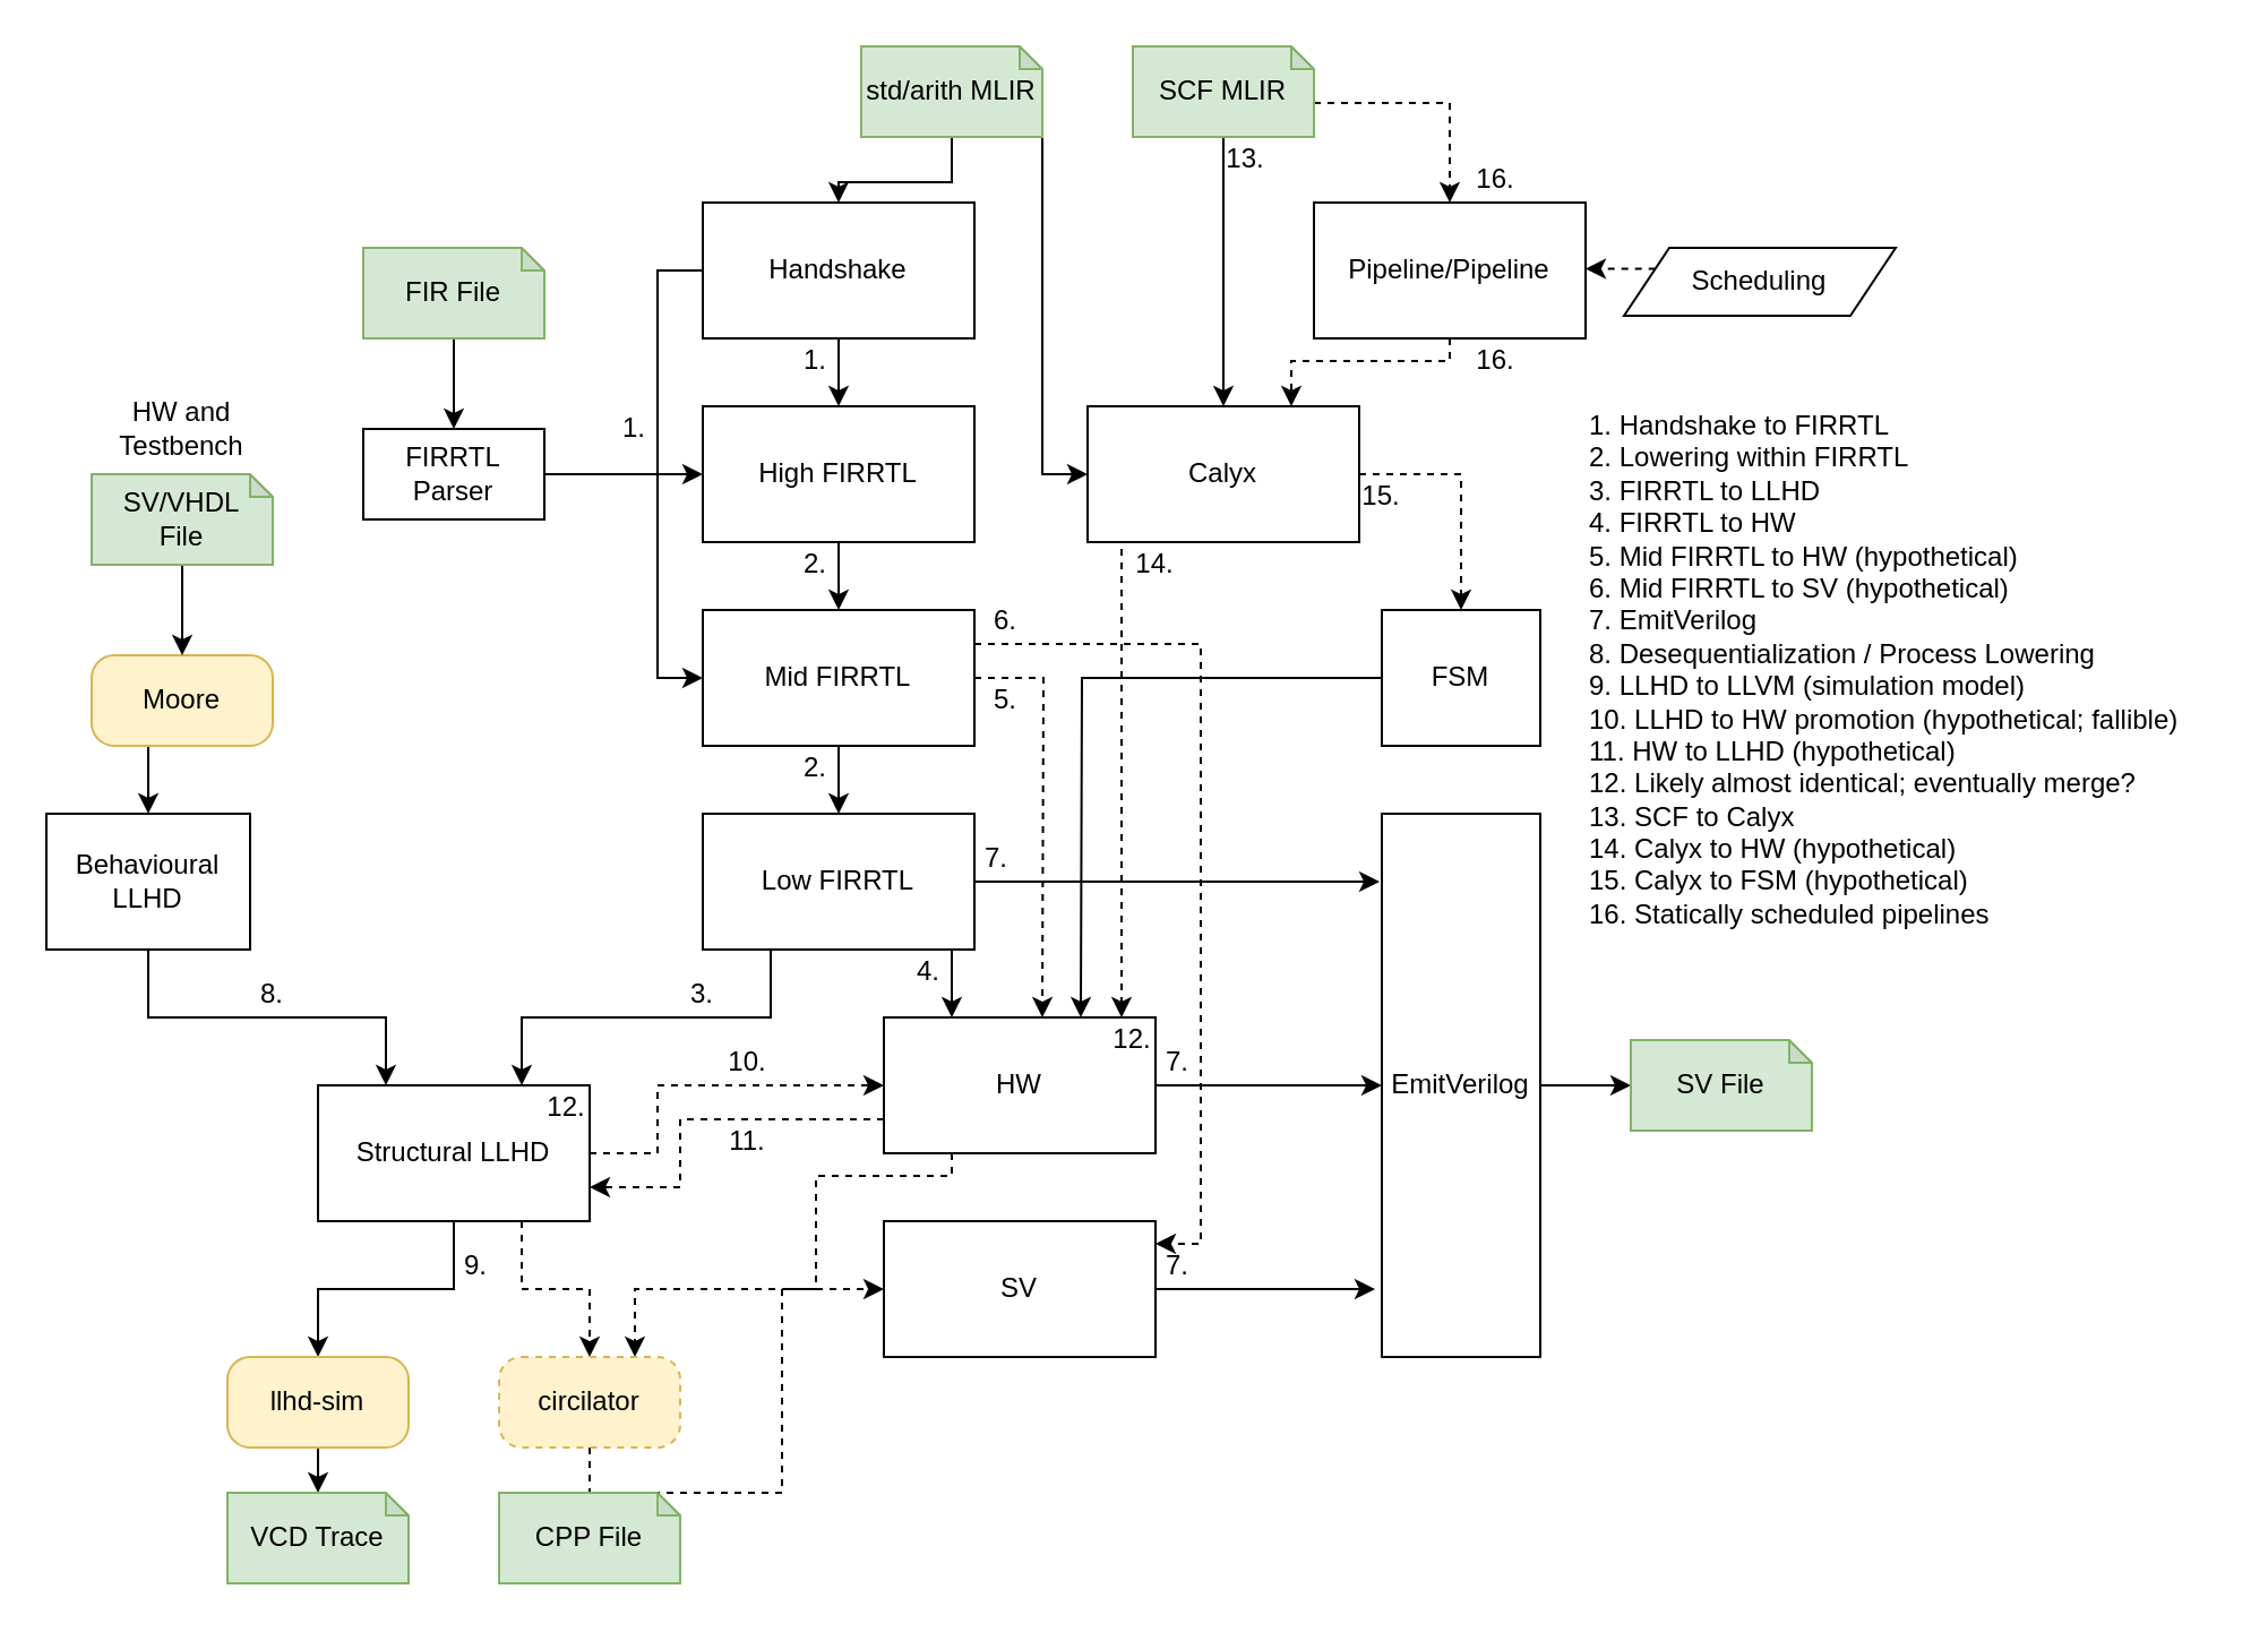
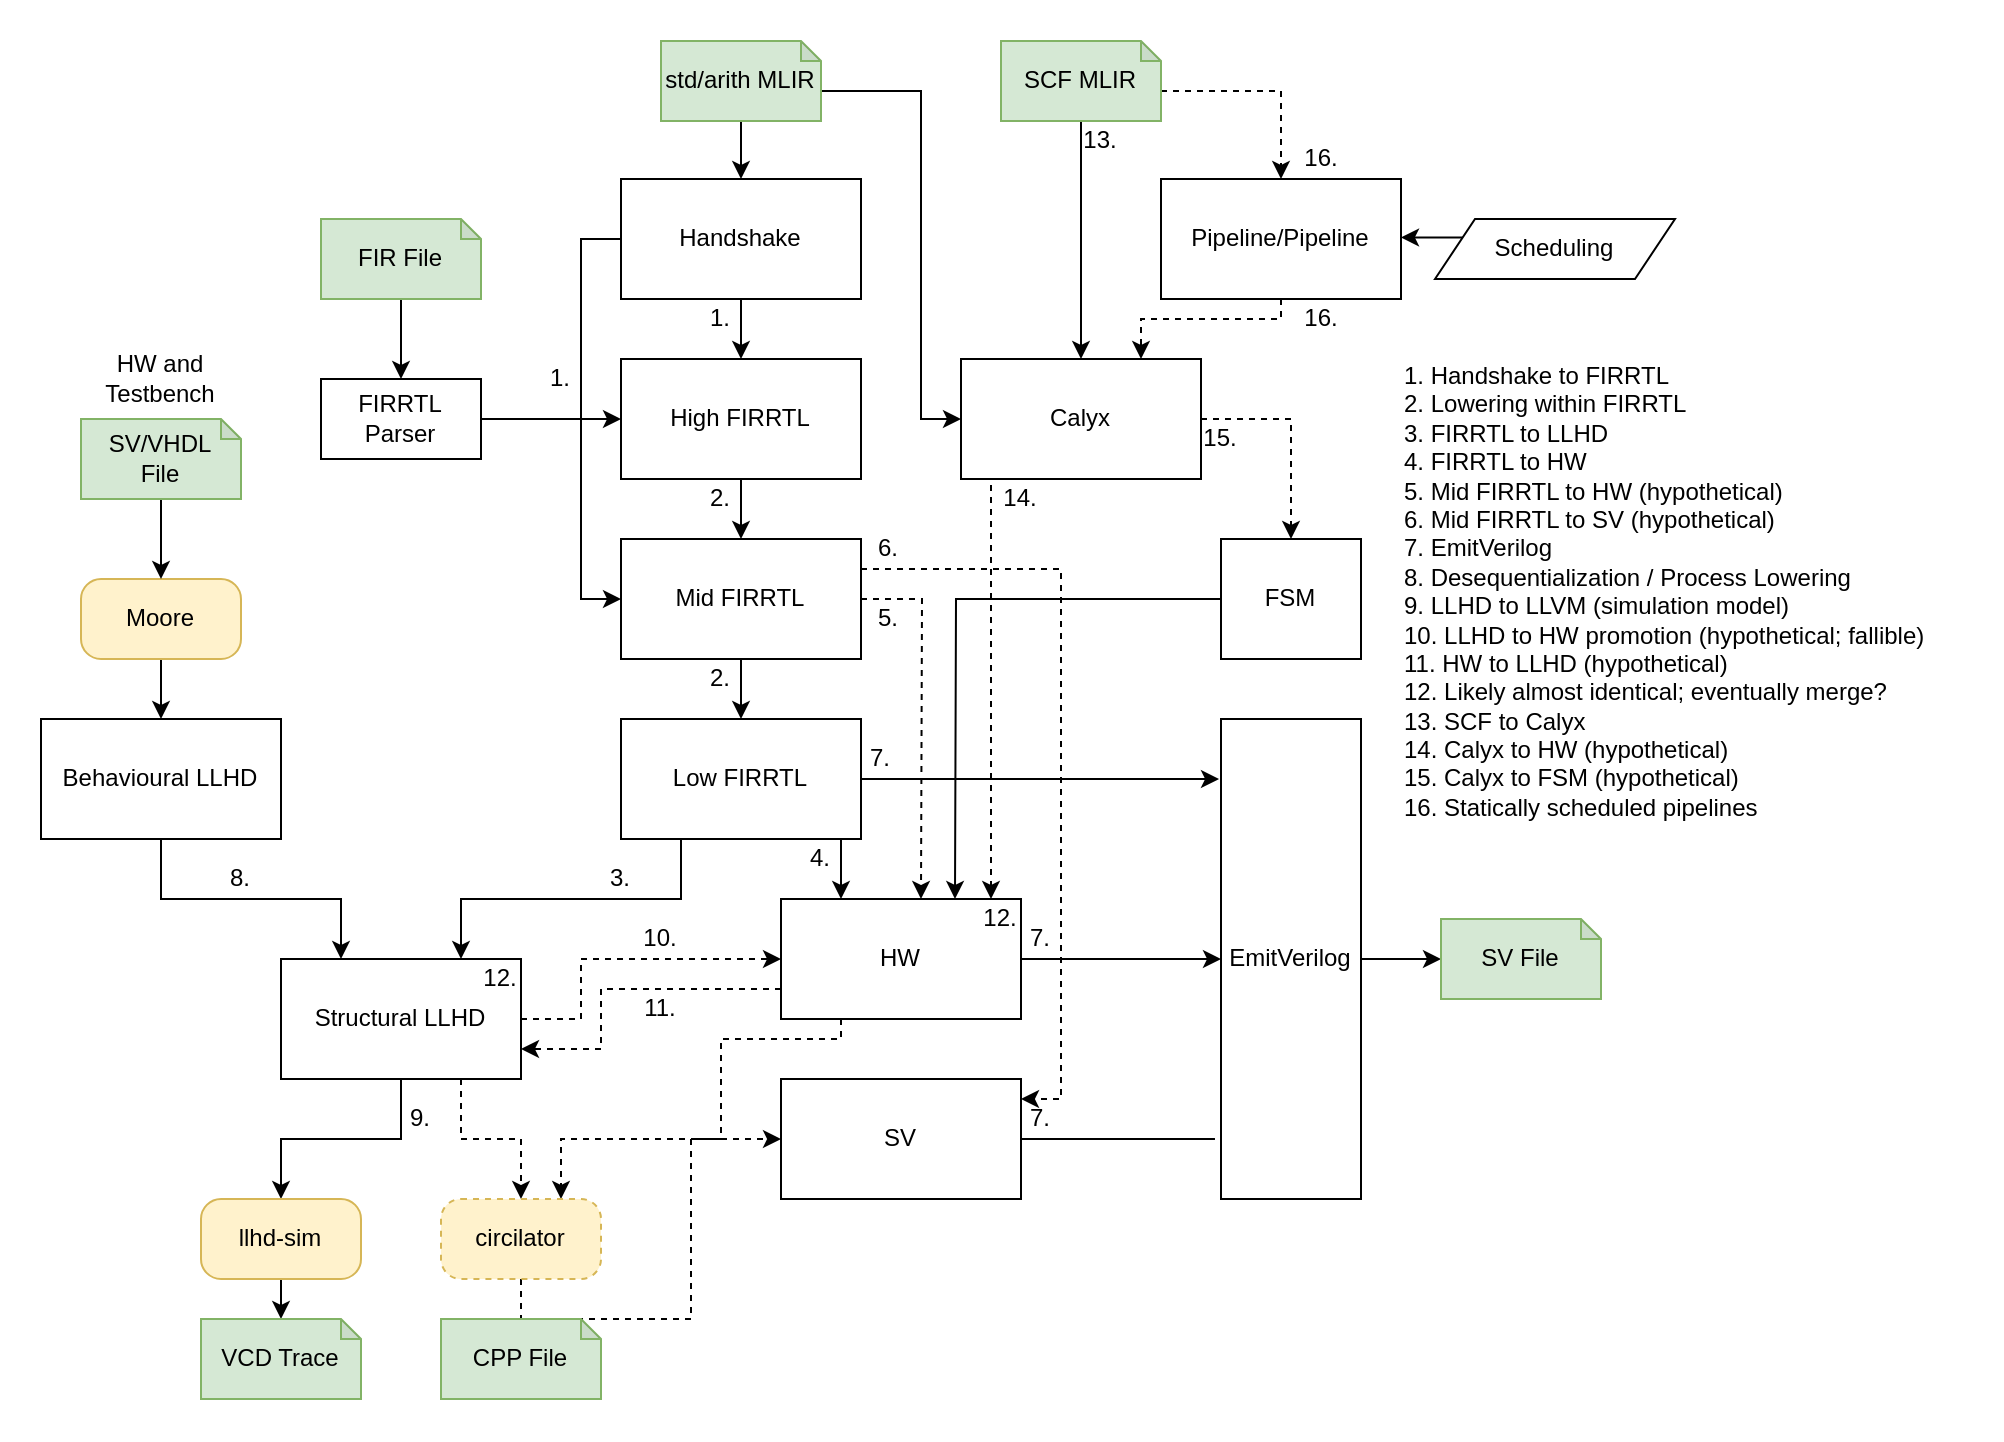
- <mxCell id="68" value="std/arith MLIR" style="shape=note;whiteSpace=wrap;html=1;backgroundOutline=1;darkOpacity=0.05;size=10;fillColor=#d5e8d4;strokeColor=#82b366;" vertex="1" parent="1"><mxGeometry x="380" y="20" width="80" height="40" as="geometry" /></mxCell>
+ <mxCell id="68" value="std/arith MLIR" style="shape=note;whiteSpace=wrap;html=1;backgroundOutline=1;darkOpacity=0.05;size=10;fillColor=#d5e8d4;strokeColor=#82b366;" vertex="1" parent="1"><mxGeometry x="330" y="20" width="80" height="40" as="geometry" /></mxCell>
- <mxCell id="79" style="edgeStyle=orthogonalEdgeStyle;rounded=0;orthogonalLoop=1;jettySize=auto;html=1;exitX=0;exitY=0.25;exitDx=0;exitDy=0;entryX=1;entryY=0.5;entryDx=0;entryDy=0;dashed=1;" edge="1" source="80" target="78" parent="1"><mxGeometry relative="1" as="geometry" /></mxCell>
+ <mxCell id="79" style="edgeStyle=orthogonalEdgeStyle;rounded=0;orthogonalLoop=1;jettySize=auto;html=1;exitX=0;exitY=0.25;exitDx=0;exitDy=0;entryX=1;entryY=0.5;entryDx=0;entryDy=0;" edge="1" source="80" target="78" parent="1"><mxGeometry relative="1" as="geometry" /></mxCell>
- <mxCell id="46" value="Behavioural LLHD" style="rounded=0;whiteSpace=wrap;html=1;" vertex="1" parent="1"><mxGeometry x="20" y="359" width="90" height="60" as="geometry" /></mxCell>
+ <mxCell id="46" value="Behavioural LLHD" style="rounded=0;whiteSpace=wrap;html=1;" vertex="1" parent="1"><mxGeometry x="20" y="359" width="120" height="60" as="geometry" /></mxCell>
- <mxCell id="20" style="edgeStyle=orthogonalEdgeStyle;rounded=0;orthogonalLoop=1;jettySize=auto;html=1;exitX=1;exitY=0.5;exitDx=0;exitDy=0;entryX=-0.043;entryY=0.875;entryDx=0;entryDy=0;entryPerimeter=0;" edge="1" source="21" target="23" parent="1"><mxGeometry relative="1" as="geometry" /></mxCell>
+ <mxCell id="20" style="edgeStyle=orthogonalEdgeStyle;rounded=0;orthogonalLoop=1;jettySize=auto;html=1;exitX=1;exitY=0.5;exitDx=0;exitDy=0;entryX=-0.043;entryY=0.875;entryDx=0;entryDy=0;entryPerimeter=0;endArrow=none;" edge="1" source="21" target="23" parent="1"><mxGeometry relative="1" as="geometry" /></mxCell>
